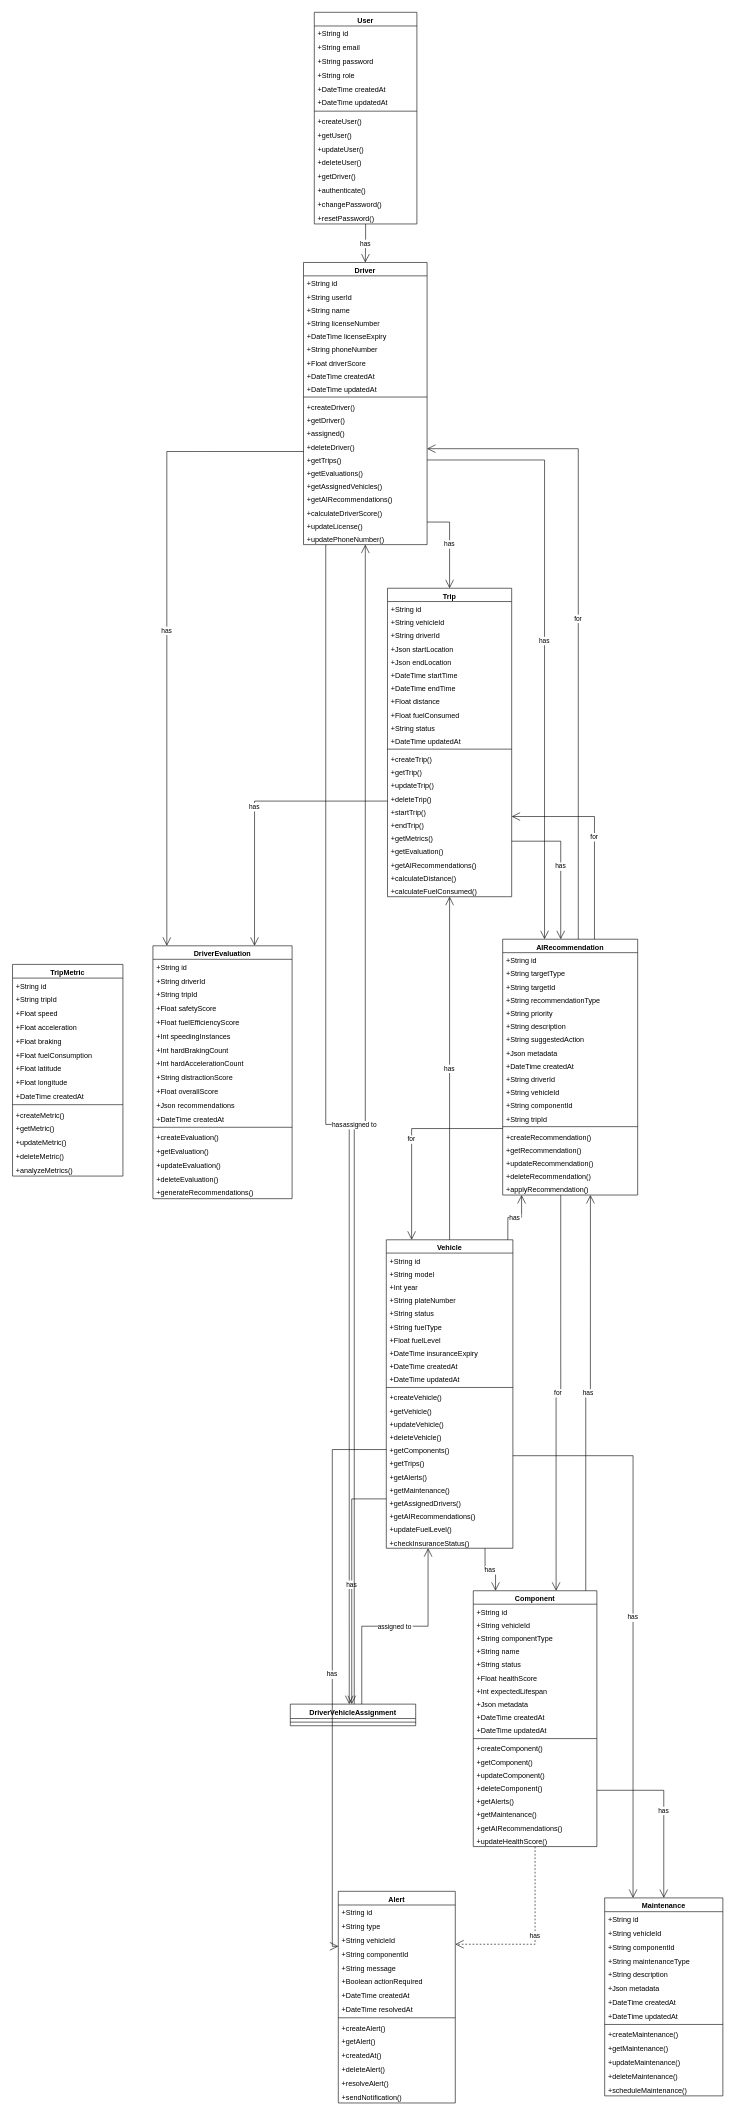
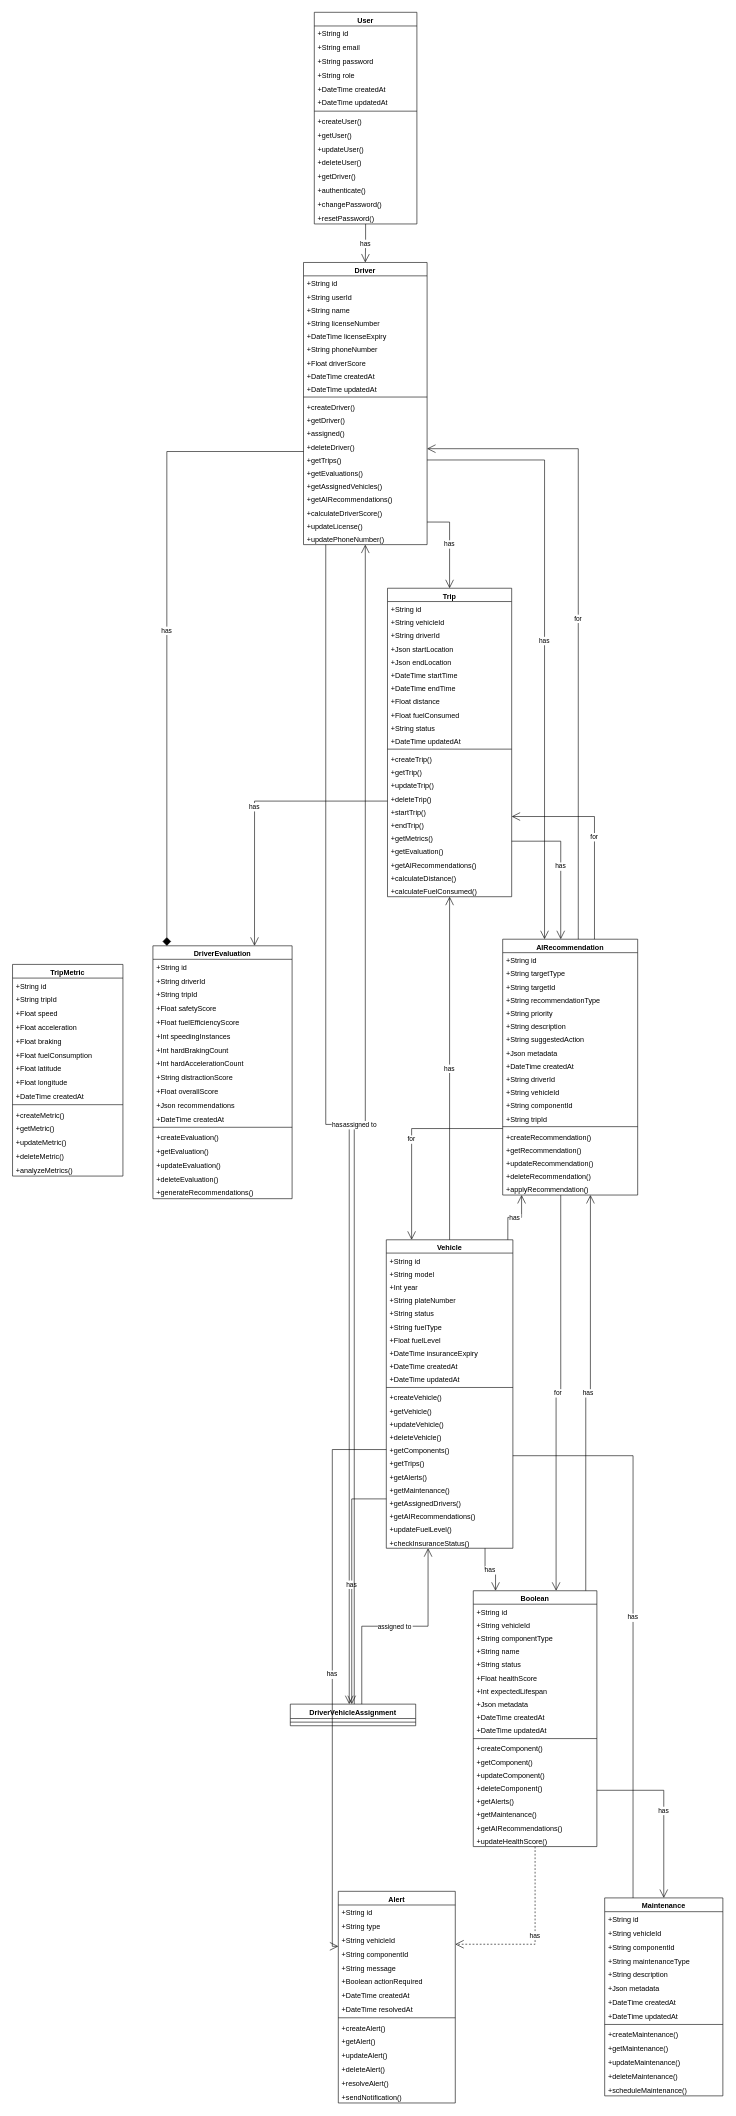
- <mxCell id="198" value="has" style="startArrow=none;endArrow=open;endSize=12;exitX=0;exitY=0.67;entryX=0.1;entryY=0;rounded=0;edgeStyle=orthogonalEdgeStyle;" edge="1" parent="1" source="18" target="124"><mxGeometry relative="1" as="geometry" /></mxCell>
+ <mxCell id="198" value="has" style="startArrow=none;endArrow=diamond;endSize=12;exitX=0;exitY=0.67;entryX=0.1;entryY=0;rounded=0;edgeStyle=orthogonalEdgeStyle;" edge="1" parent="1" source="18" target="124"><mxGeometry relative="1" as="geometry" /></mxCell>
- <mxCell id="64" value="Component" style="swimlane;fontStyle=1;align=center;verticalAlign=top;childLayout=stackLayout;horizontal=1;startSize=22.421;horizontalStack=0;resizeParent=1;resizeParentMax=0;resizeLast=0;collapsible=0;marginBottom=0;" vertex="1" parent="1"><mxGeometry x="788" y="2651" width="206" height="426.421" as="geometry" /></mxCell>
+ <mxCell id="64" value="Boolean" style="swimlane;fontStyle=1;align=center;verticalAlign=top;childLayout=stackLayout;horizontal=1;startSize=22.421;horizontalStack=0;resizeParent=1;resizeParentMax=0;resizeLast=0;collapsible=0;marginBottom=0;" vertex="1" parent="1"><mxGeometry x="788" y="2651" width="206" height="426.421" as="geometry" /></mxCell>
- <mxCell id="204" value="has" style="startArrow=none;endArrow=open;endSize=12;exitX=1;exitY=0.7;entryX=0.24;entryY=0;rounded=0;edgeStyle=orthogonalEdgeStyle;" edge="1" parent="1" source="40" target="159"><mxGeometry relative="1" as="geometry" /></mxCell>
+ <mxCell id="204" value="has" style="startArrow=none;endArrow=none;endSize=12;exitX=1;exitY=0.7;entryX=0.24;entryY=0;rounded=0;edgeStyle=orthogonalEdgeStyle;" edge="1" parent="1" source="40" target="159"><mxGeometry relative="1" as="geometry" /></mxCell>
- <mxCell id="155" value="+createdAt()" style="text;strokeColor=none;fillColor=none;align=left;verticalAlign=top;spacingLeft=4;spacingRight=4;overflow=hidden;rotatable=0;points=[[0,0.5],[1,0.5]];portConstraint=eastwest;" vertex="1" parent="143"><mxGeometry y="260.8" width="195" height="23" as="geometry" /></mxCell>
+ <mxCell id="155" value="+updateAlert()" style="text;strokeColor=none;fillColor=none;align=left;verticalAlign=top;spacingLeft=4;spacingRight=4;overflow=hidden;rotatable=0;points=[[0,0.5],[1,0.5]];portConstraint=eastwest;" vertex="1" parent="143"><mxGeometry y="260.8" width="195" height="23" as="geometry" /></mxCell>
